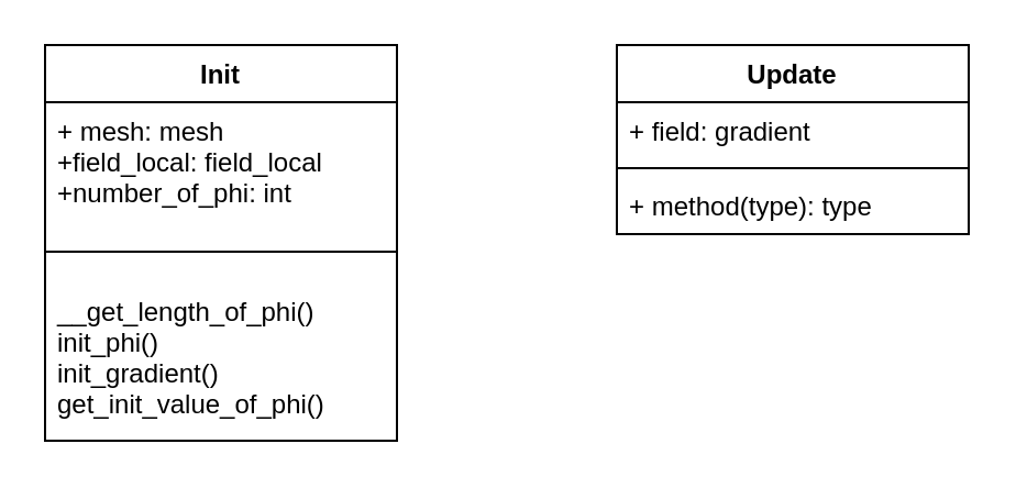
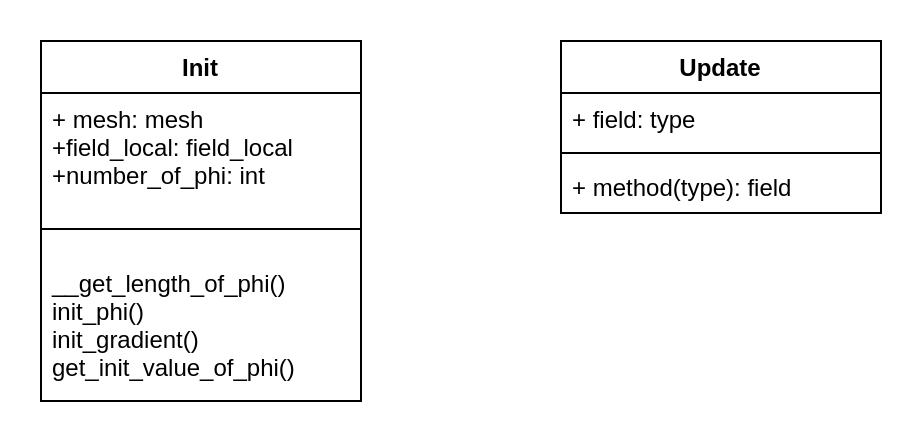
- <mxCell id="7" value="+ field: gradient" style="text;strokeColor=none;fillColor=none;align=left;verticalAlign=top;spacingLeft=4;spacingRight=4;overflow=hidden;rotatable=0;points=[[0,0.5],[1,0.5]];portConstraint=eastwest;" vertex="1" parent="6"><mxGeometry y="26" width="160" height="26" as="geometry" /></mxCell>
+ <mxCell id="7" value="+ field: type" style="text;strokeColor=none;fillColor=none;align=left;verticalAlign=top;spacingLeft=4;spacingRight=4;overflow=hidden;rotatable=0;points=[[0,0.5],[1,0.5]];portConstraint=eastwest;" vertex="1" parent="6"><mxGeometry y="26" width="160" height="26" as="geometry" /></mxCell>
- <mxCell id="9" value="+ method(type): type" style="text;strokeColor=none;fillColor=none;align=left;verticalAlign=top;spacingLeft=4;spacingRight=4;overflow=hidden;rotatable=0;points=[[0,0.5],[1,0.5]];portConstraint=eastwest;" vertex="1" parent="6"><mxGeometry y="60" width="160" height="26" as="geometry" /></mxCell>
+ <mxCell id="9" value="+ method(type): field" style="text;strokeColor=none;fillColor=none;align=left;verticalAlign=top;spacingLeft=4;spacingRight=4;overflow=hidden;rotatable=0;points=[[0,0.5],[1,0.5]];portConstraint=eastwest;" vertex="1" parent="6"><mxGeometry y="60" width="160" height="26" as="geometry" /></mxCell>
